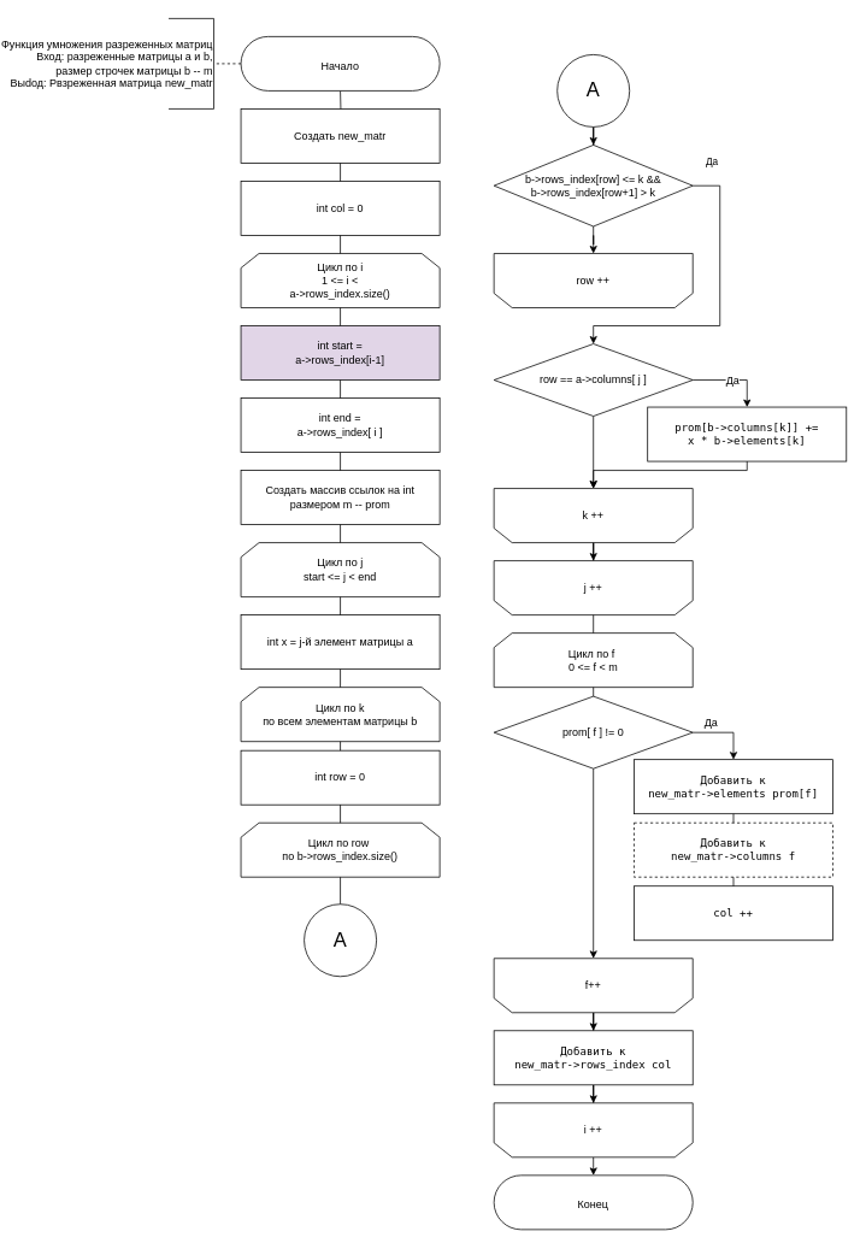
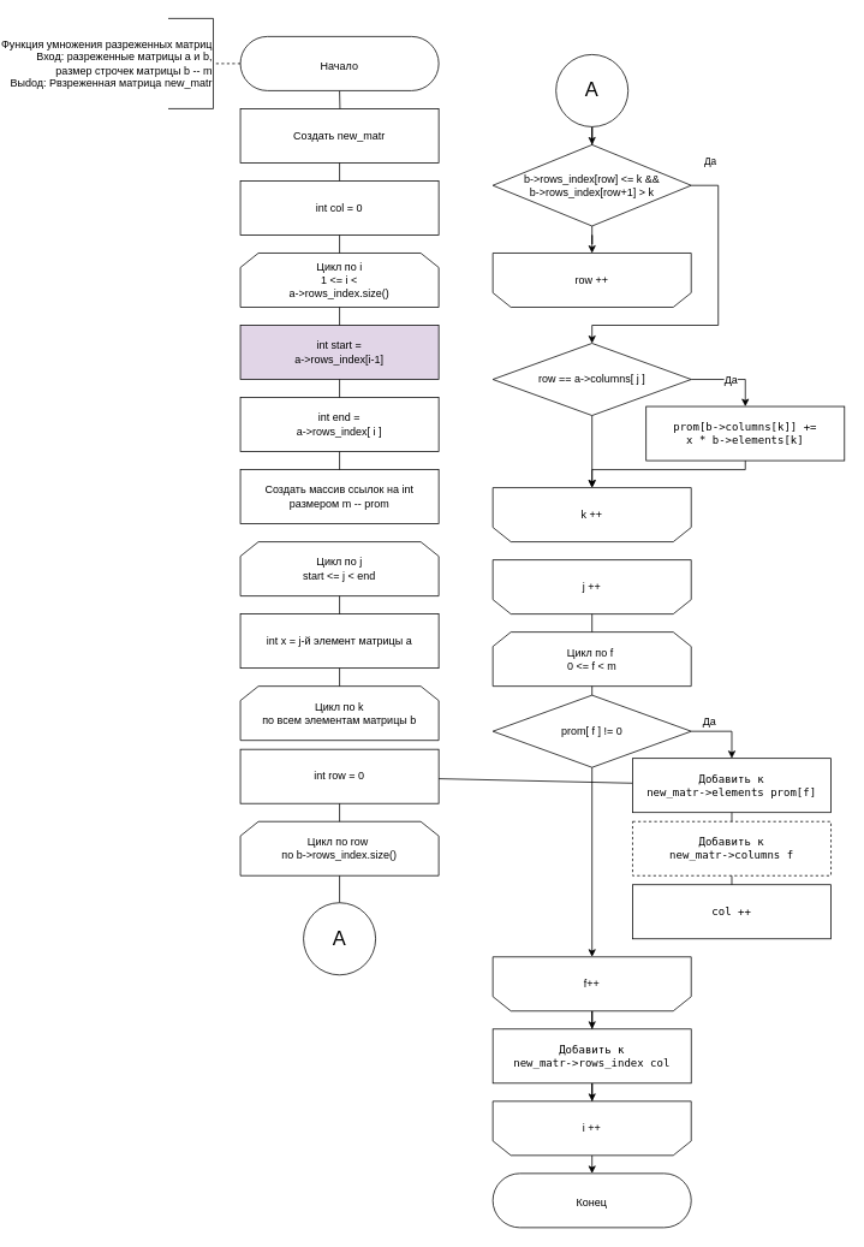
- <mxCell id="22" value="" style="endArrow=none;html=1;rounded=0;fontSize=12;fontColor=#000000;entryX=0.5;entryY=1;entryDx=0;entryDy=0;exitX=0.5;exitY=0;exitDx=0;exitDy=0;" edge="1" parent="1" source="11" target="10"><mxGeometry width="50" height="50" relative="1" as="geometry"><mxPoint x="250" y="540" as="sourcePoint" /><mxPoint x="300" y="490" as="targetPoint" /></mxGeometry></mxCell>
- <mxCell id="48" style="edgeStyle=orthogonalEdgeStyle;rounded=0;orthogonalLoop=1;jettySize=auto;html=1;entryX=0.5;entryY=0;entryDx=0;entryDy=0;fontSize=12;fontColor=#000000;" edge="1" parent="1" source="49" target="52"><mxGeometry relative="1" as="geometry" /></mxCell>
- <mxCell id="25" value="" style="endArrow=none;html=1;rounded=0;fontSize=12;fontColor=#000000;entryX=0.5;entryY=1;entryDx=0;entryDy=0;" edge="1" parent="1" source="14" target="13"><mxGeometry width="50" height="50" relative="1" as="geometry"><mxPoint x="250" y="840" as="sourcePoint" /><mxPoint x="300" y="790" as="targetPoint" /></mxGeometry></mxCell>
+ <mxCell id="25" value="" style="endArrow=none;html=1;rounded=0;fontSize=12;fontColor=#000000;" edge="1" parent="1" source="14" target="41"><mxGeometry width="50" height="50" relative="1" as="geometry"><mxPoint x="250" y="840" as="sourcePoint" /><mxPoint x="300" y="790" as="targetPoint" /></mxGeometry></mxCell>
